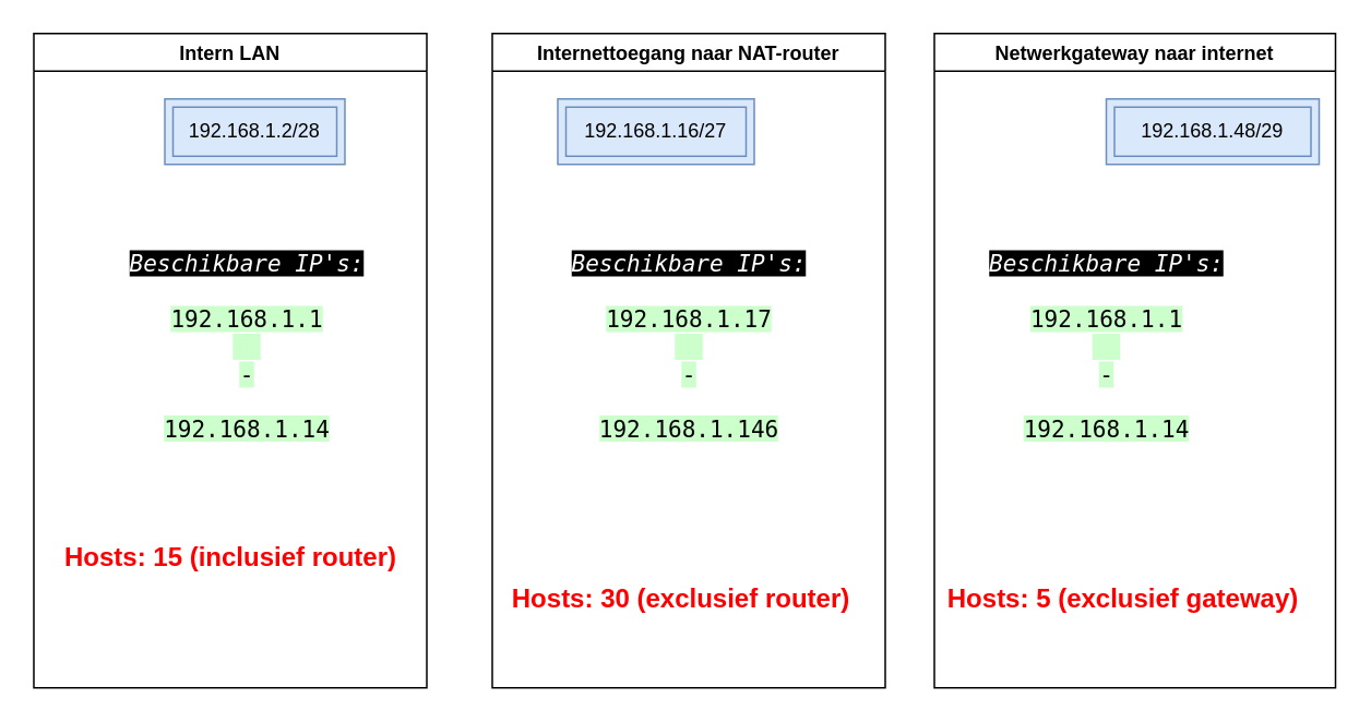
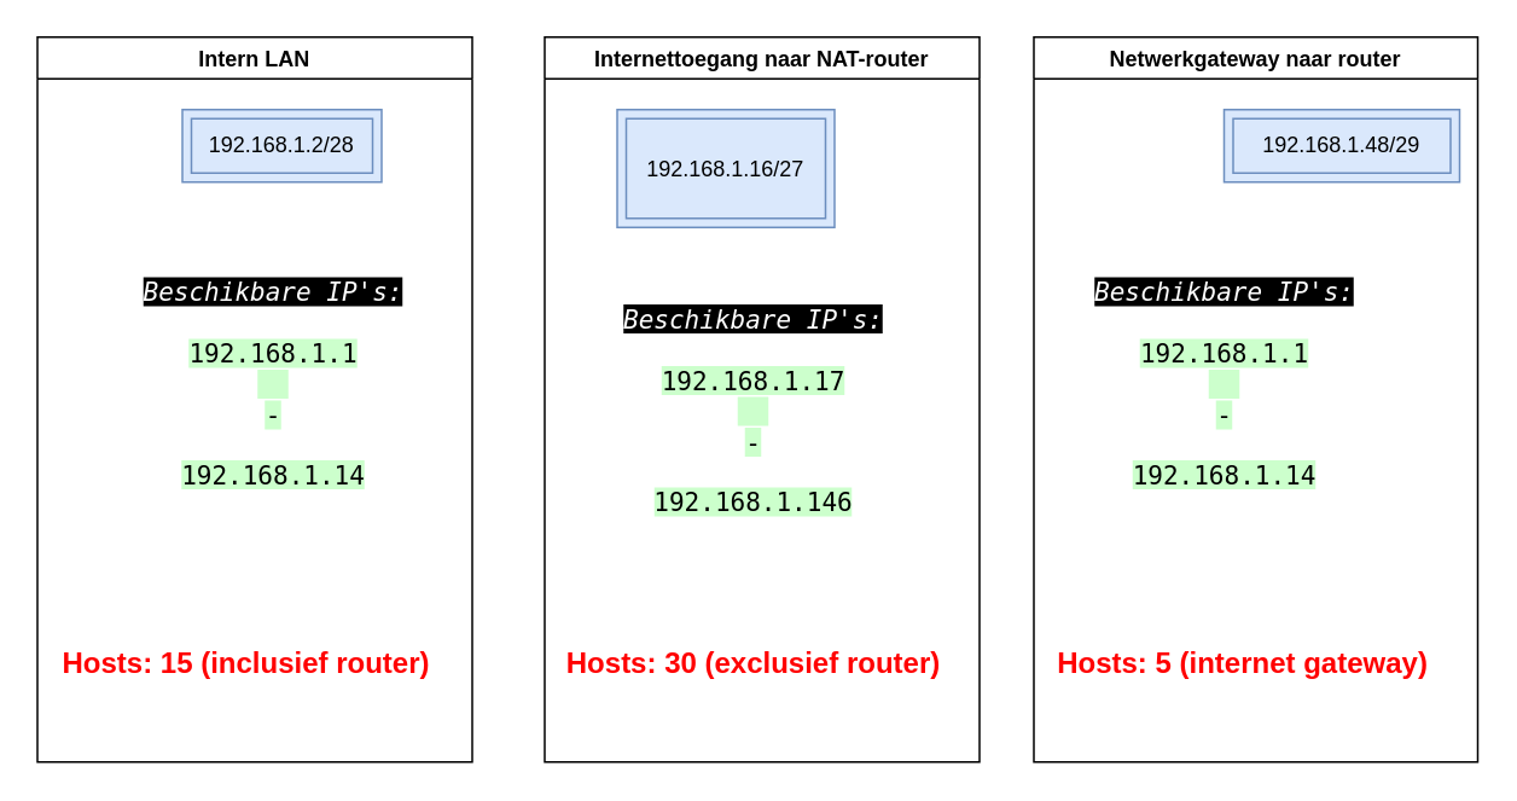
- <mxCell id="10" value="Netwerkgateway naar internet" style="swimlane;" parent="1" vertex="1"><mxGeometry x="570" y="20" width="245" height="400" as="geometry" /></mxCell>
+ <mxCell id="10" value="Netwerkgateway naar router" style="swimlane;" parent="1" vertex="1"><mxGeometry x="570" y="20" width="245" height="400" as="geometry" /></mxCell>
- <mxCell id="7" value="192.168.1.16/27" style="shape=ext;margin=3;double=1;whiteSpace=wrap;html=1;align=center;fillColor=#dae8fc;strokeColor=#6c8ebf;" parent="6" vertex="1"><mxGeometry x="40" y="40" width="120" height="40" as="geometry" /></mxCell>
+ <mxCell id="7" value="192.168.1.16/27" style="shape=ext;margin=3;double=1;whiteSpace=wrap;html=1;align=center;fillColor=#dae8fc;strokeColor=#6c8ebf;" parent="6" vertex="1"><mxGeometry x="40" y="40" width="120" height="65" as="geometry" /></mxCell>
- <mxCell id="9" value="&lt;span style=&quot;font-variant-caps: normal; font-weight: 400; letter-spacing: normal; text-indent: 0px; text-transform: none; word-spacing: 0px; -webkit-text-stroke-width: 0px; text-decoration: none; caret-color: rgb(255, 255, 255); font-family: &amp;quot;Söhne Mono&amp;quot;, Monaco, &amp;quot;Andale Mono&amp;quot;, &amp;quot;Ubuntu Mono&amp;quot;, monospace; font-size: 14px; text-align: left; float: none; display: inline !important;&quot;&gt;&lt;i style=&quot;color: rgb(255, 255, 255);&quot;&gt;&lt;span style=&quot;background-color: rgb(0, 0, 0);&quot;&gt;Beschikbare IP's: &lt;/span&gt;&lt;br&gt;&lt;/i&gt;&lt;br&gt;&lt;span style=&quot;background-color: rgb(204, 255, 204);&quot;&gt;192.168.1.17&lt;br&gt;&amp;nbsp;&amp;nbsp;&lt;br&gt;- &lt;br&gt;&lt;br&gt;192.168.1.146&lt;/span&gt;&lt;br&gt;&lt;br&gt;&lt;/span&gt;" style="text;html=1;align=center;verticalAlign=middle;resizable=0;points=[];autosize=1;strokeColor=none;fillColor=none;" parent="6" vertex="1"><mxGeometry x="35" y="130" width="170" height="140" as="geometry" /></mxCell>
+ <mxCell id="9" value="&lt;span style=&quot;font-variant-caps: normal; font-weight: 400; letter-spacing: normal; text-indent: 0px; text-transform: none; word-spacing: 0px; -webkit-text-stroke-width: 0px; text-decoration: none; caret-color: rgb(255, 255, 255); font-family: &amp;quot;Söhne Mono&amp;quot;, Monaco, &amp;quot;Andale Mono&amp;quot;, &amp;quot;Ubuntu Mono&amp;quot;, monospace; font-size: 14px; text-align: left; float: none; display: inline !important;&quot;&gt;&lt;i style=&quot;color: rgb(255, 255, 255);&quot;&gt;&lt;span style=&quot;background-color: rgb(0, 0, 0);&quot;&gt;Beschikbare IP's: &lt;/span&gt;&lt;br&gt;&lt;/i&gt;&lt;br&gt;&lt;span style=&quot;background-color: rgb(204, 255, 204);&quot;&gt;192.168.1.17&lt;br&gt;&amp;nbsp;&amp;nbsp;&lt;br&gt;- &lt;br&gt;&lt;br&gt;192.168.1.146&lt;/span&gt;&lt;br&gt;&lt;br&gt;&lt;/span&gt;" style="text;html=1;align=center;verticalAlign=middle;resizable=0;points=[];autosize=1;strokeColor=none;fillColor=none;" parent="6" vertex="1"><mxGeometry x="30" y="145" width="170" height="140" as="geometry" /></mxCell>
- <mxCell id="4" value="&lt;b&gt;&lt;font color=&quot;#ff0000&quot; style=&quot;font-size: 16px;&quot;&gt;Hosts: 15 (inclusief router)&lt;/font&gt;&lt;/b&gt;" style="text;html=1;align=center;verticalAlign=middle;resizable=0;points=[];autosize=1;strokeColor=none;fillColor=none;" parent="2" vertex="1"><mxGeometry x="5" y="305" width="230" height="30" as="geometry" /></mxCell>
+ <mxCell id="4" value="&lt;b&gt;&lt;font color=&quot;#ff0000&quot; style=&quot;font-size: 16px;&quot;&gt;Hosts: 15 (inclusief router)&lt;/font&gt;&lt;/b&gt;" style="text;html=1;align=center;verticalAlign=middle;resizable=0;points=[];autosize=1;strokeColor=none;fillColor=none;" parent="2" vertex="1"><mxGeometry y="330" width="230" height="30" as="geometry" /></mxCell>
- <mxCell id="12" value="&lt;b&gt;&lt;font color=&quot;#ff0000&quot; style=&quot;font-size: 16px;&quot;&gt;Hosts: 5 (exclusief gateway)&lt;/font&gt;&lt;/b&gt;" style="text;html=1;align=center;verticalAlign=middle;resizable=0;points=[];autosize=1;strokeColor=none;fillColor=none;" parent="10" vertex="1"><mxGeometry x="-5" y="330" width="240" height="30" as="geometry" /></mxCell>
+ <mxCell id="12" value="&lt;b&gt;&lt;font color=&quot;#ff0000&quot; style=&quot;font-size: 16px;&quot;&gt;Hosts: 5 (internet gateway)&lt;/font&gt;&lt;/b&gt;" style="text;html=1;align=center;verticalAlign=middle;resizable=0;points=[];autosize=1;strokeColor=none;fillColor=none;" parent="10" vertex="1"><mxGeometry x="-5" y="330" width="240" height="30" as="geometry" /></mxCell>
